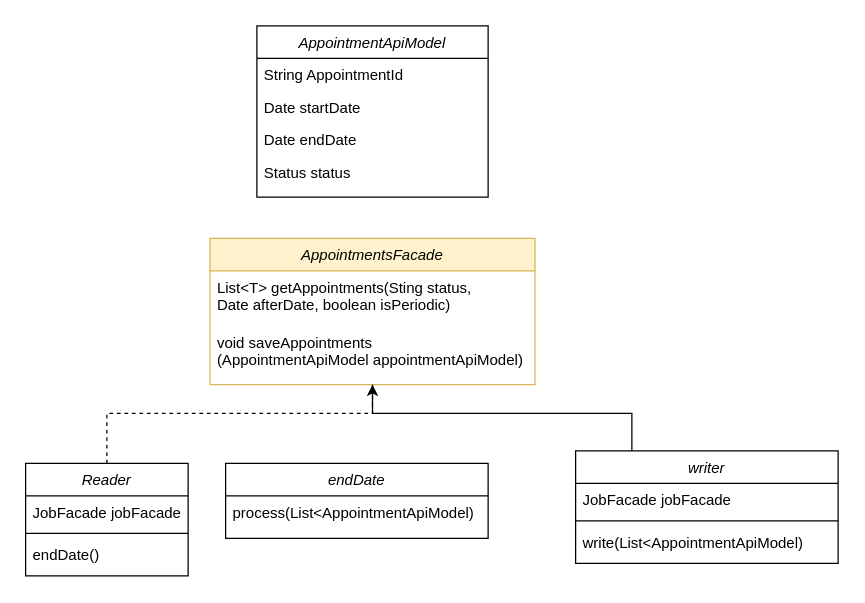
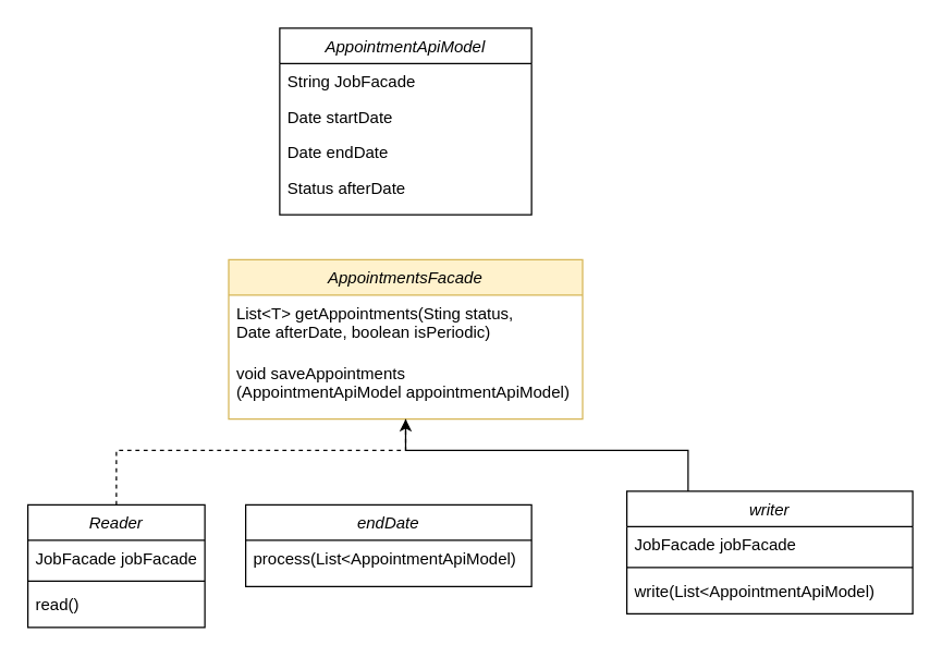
- <mxCell id="18" value="String AppointmentId" style="text;align=left;verticalAlign=top;spacingLeft=4;spacingRight=4;overflow=hidden;rotatable=0;points=[[0,0.5],[1,0.5]];portConstraint=eastwest;" vertex="1" parent="17"><mxGeometry y="26" width="185" height="26" as="geometry" /></mxCell>
+ <mxCell id="18" value="String JobFacade" style="text;align=left;verticalAlign=top;spacingLeft=4;spacingRight=4;overflow=hidden;rotatable=0;points=[[0,0.5],[1,0.5]];portConstraint=eastwest;" vertex="1" parent="17"><mxGeometry y="26" width="185" height="26" as="geometry" /></mxCell>
- <mxCell id="21" value="Status status" style="text;align=left;verticalAlign=top;spacingLeft=4;spacingRight=4;overflow=hidden;rotatable=0;points=[[0,0.5],[1,0.5]];portConstraint=eastwest;" vertex="1" parent="17"><mxGeometry y="104" width="185" height="26" as="geometry" /></mxCell>
+ <mxCell id="21" value="Status afterDate" style="text;align=left;verticalAlign=top;spacingLeft=4;spacingRight=4;overflow=hidden;rotatable=0;points=[[0,0.5],[1,0.5]];portConstraint=eastwest;" vertex="1" parent="17"><mxGeometry y="104" width="185" height="26" as="geometry" /></mxCell>
- <mxCell id="9" value="endDate()" style="text;align=left;verticalAlign=top;spacingLeft=4;spacingRight=4;overflow=hidden;rotatable=0;points=[[0,0.5],[1,0.5]];portConstraint=eastwest;" vertex="1" parent="6"><mxGeometry y="60" width="130" height="26" as="geometry" /></mxCell>
+ <mxCell id="9" value="read()" style="text;align=left;verticalAlign=top;spacingLeft=4;spacingRight=4;overflow=hidden;rotatable=0;points=[[0,0.5],[1,0.5]];portConstraint=eastwest;" vertex="1" parent="6"><mxGeometry y="60" width="130" height="26" as="geometry" /></mxCell>
